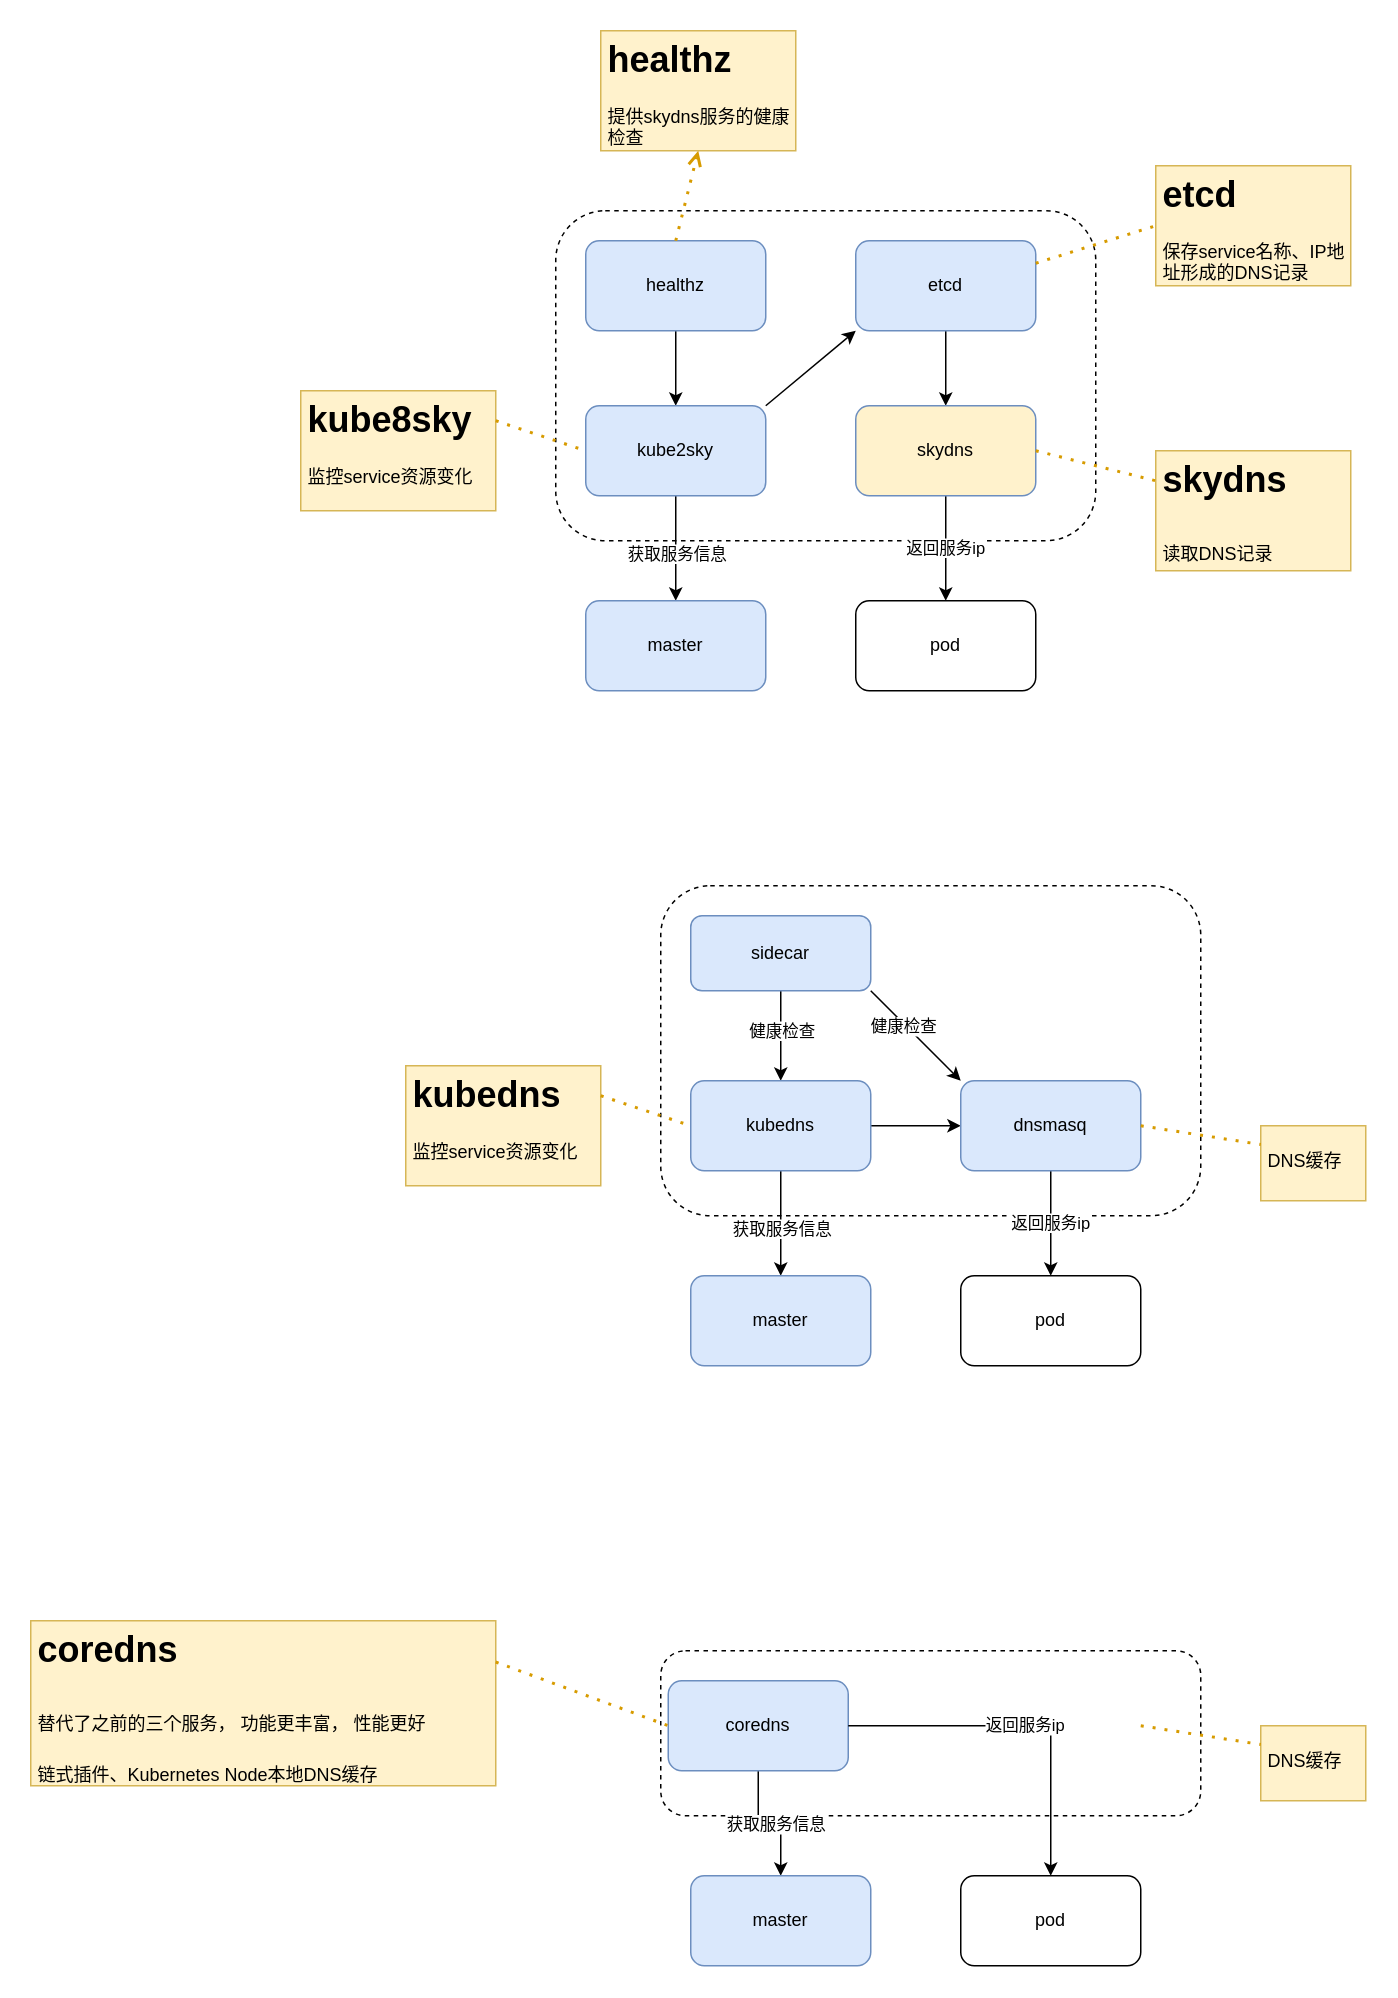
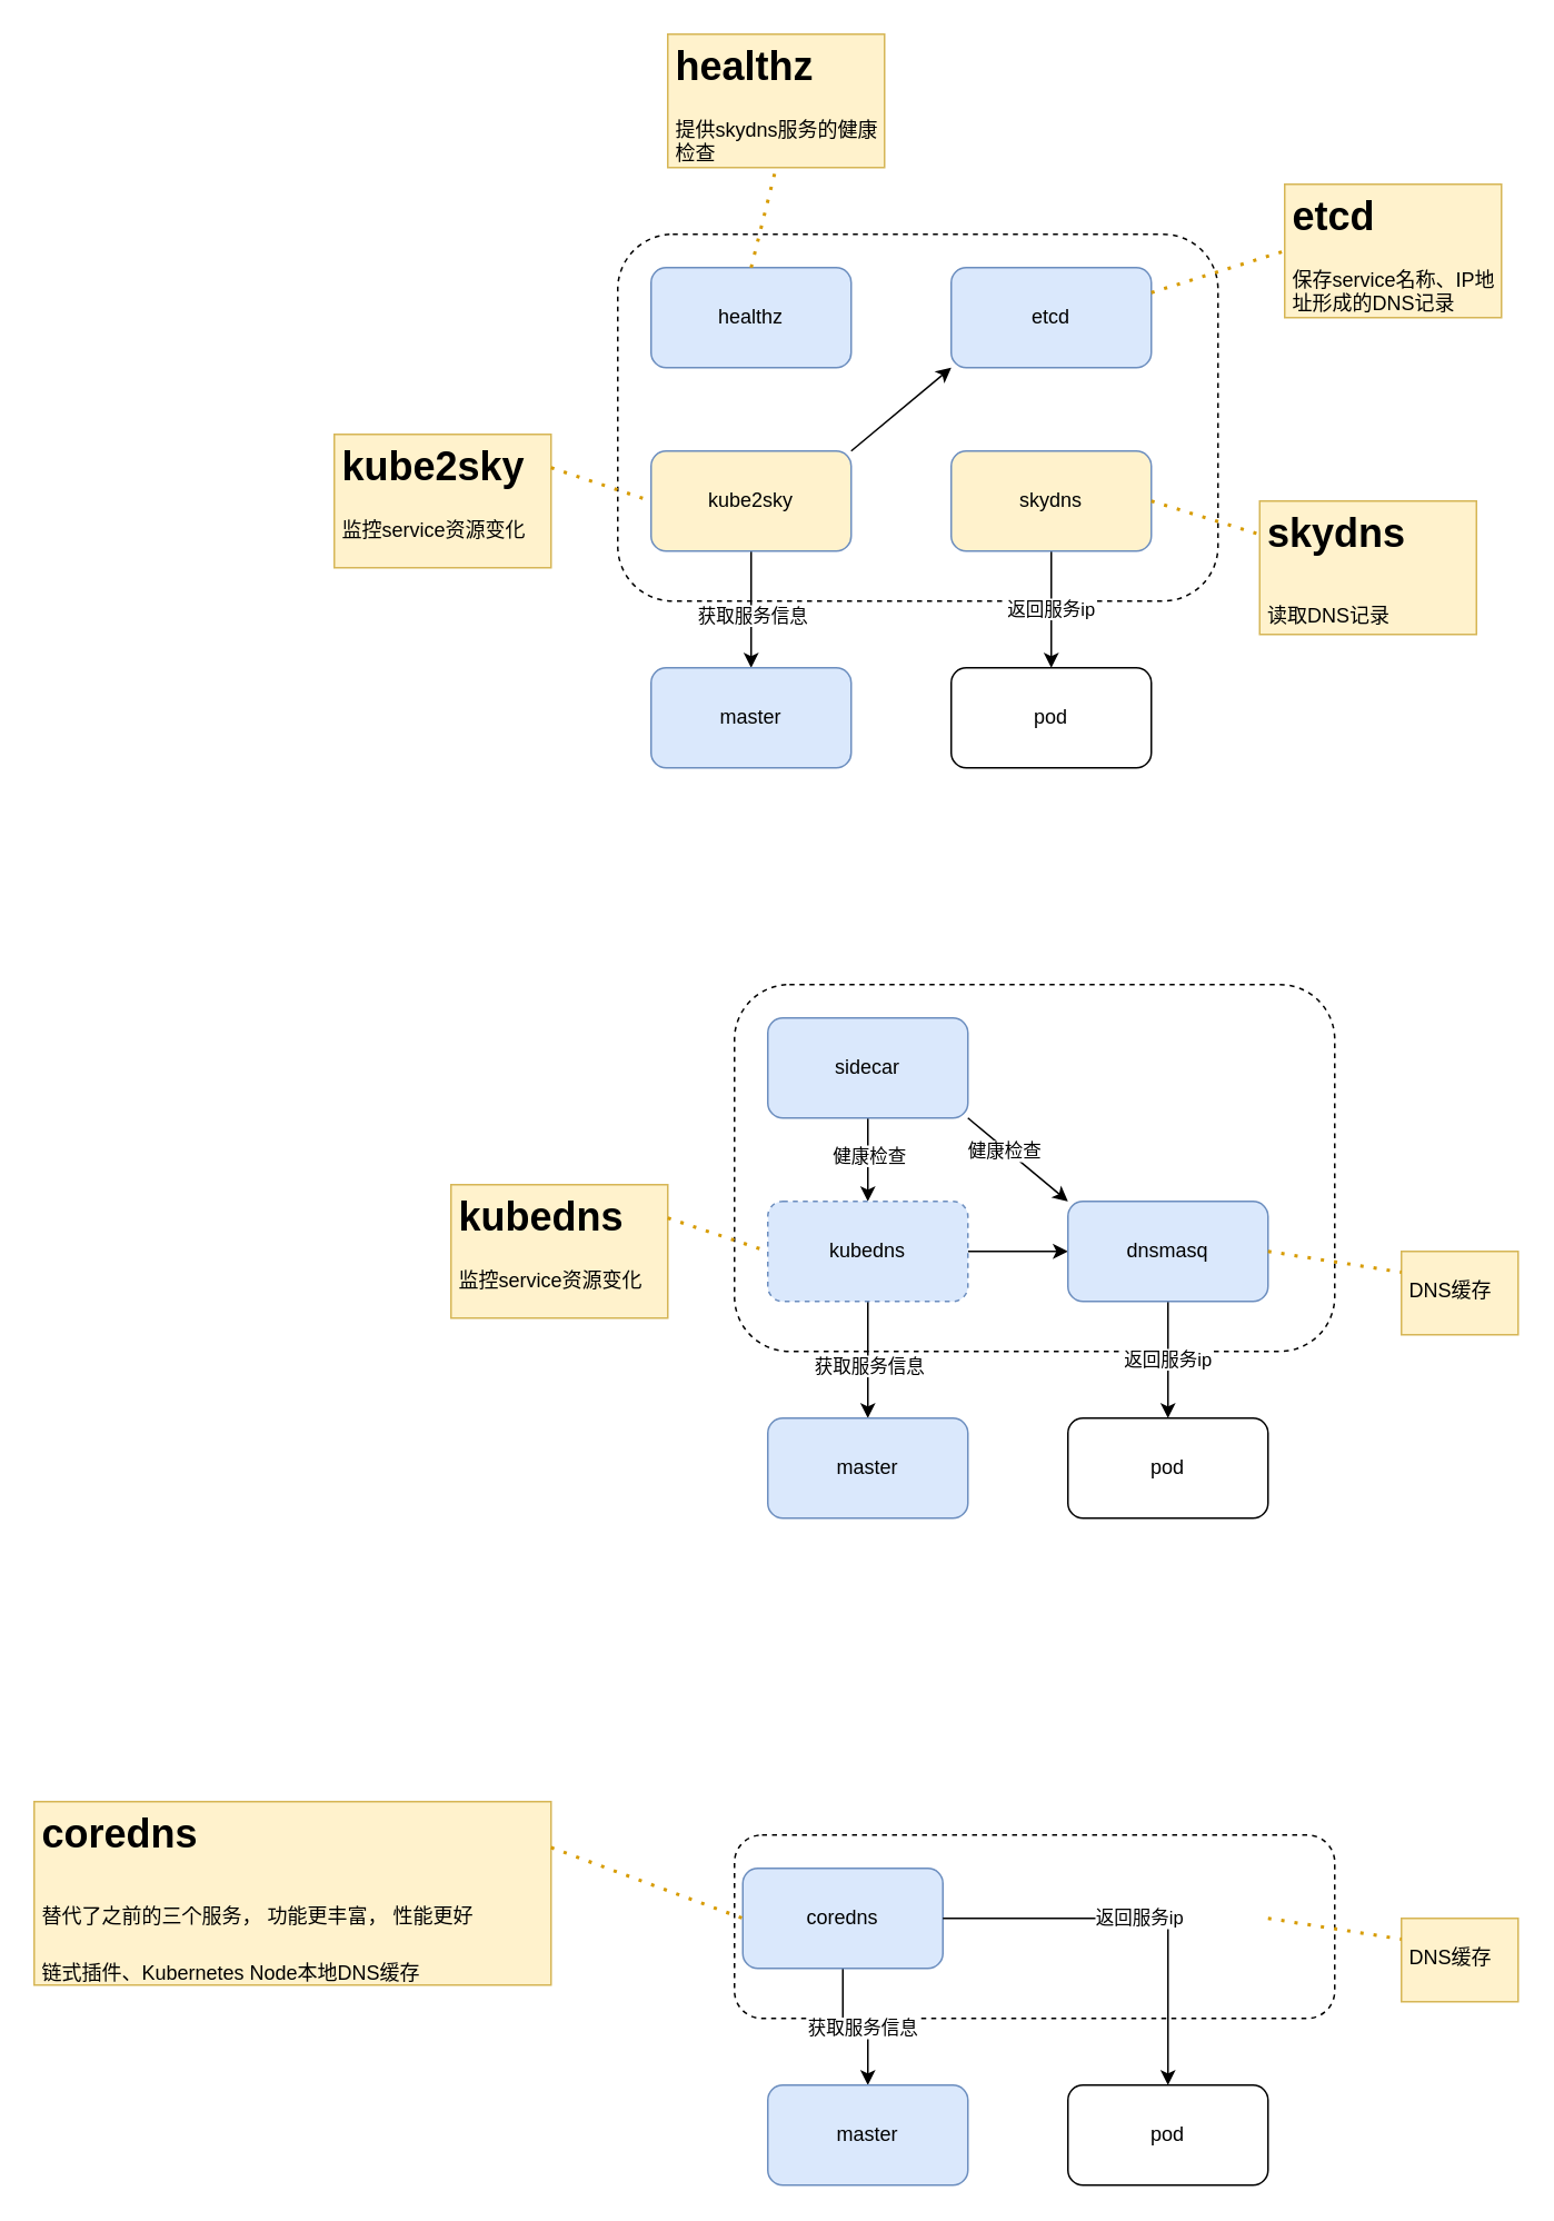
- <mxCell id="18" value="" style="endArrow=open;dashed=1;html=1;dashPattern=1 3;strokeWidth=2;rounded=0;exitX=0.5;exitY=0;exitDx=0;exitDy=0;entryX=0.5;entryY=1;entryDx=0;entryDy=0;fillColor=#ffe6cc;strokeColor=#d79b00;" edge="1" parent="1" source="4" target="17"><mxGeometry width="50" height="50" relative="1" as="geometry"><mxPoint x="420" y="150" as="sourcePoint" /><mxPoint x="470" y="100" as="targetPoint" /></mxGeometry></mxCell>
+ <mxCell id="18" value="" style="endArrow=none;dashed=1;html=1;dashPattern=1 3;strokeWidth=2;rounded=0;exitX=0.5;exitY=0;exitDx=0;exitDy=0;entryX=0.5;entryY=1;entryDx=0;entryDy=0;fillColor=#ffe6cc;strokeColor=#d79b00;" edge="1" parent="1" source="4" target="17"><mxGeometry width="50" height="50" relative="1" as="geometry"><mxPoint x="420" y="150" as="sourcePoint" /><mxPoint x="470" y="100" as="targetPoint" /></mxGeometry></mxCell>
- <mxCell id="3" style="edgeStyle=orthogonalEdgeStyle;rounded=0;orthogonalLoop=1;jettySize=auto;html=1;exitX=0.5;exitY=1;exitDx=0;exitDy=0;entryX=0.5;entryY=0;entryDx=0;entryDy=0;" edge="1" parent="1" source="4" target="10"><mxGeometry relative="1" as="geometry" /></mxCell>
- <mxCell id="5" style="edgeStyle=orthogonalEdgeStyle;rounded=0;orthogonalLoop=1;jettySize=auto;html=1;exitX=0.5;exitY=1;exitDx=0;exitDy=0;entryX=0.5;entryY=0;entryDx=0;entryDy=0;" edge="1" parent="1" source="6" target="12"><mxGeometry relative="1" as="geometry" /></mxCell>
- <mxCell id="13" value="&lt;h1&gt;kube8sky&lt;/h1&gt;&lt;p&gt;监控service资源变化&lt;/p&gt;" style="text;html=1;strokeColor=#d6b656;fillColor=#fff2cc;spacing=5;spacingTop=-20;whiteSpace=wrap;overflow=hidden;rounded=0;" vertex="1" parent="1"><mxGeometry x="200" y="260" width="130" height="80" as="geometry" /></mxCell>
+ <mxCell id="13" value="&lt;h1&gt;kube2sky&lt;/h1&gt;&lt;p&gt;监控service资源变化&lt;/p&gt;" style="text;html=1;strokeColor=#d6b656;fillColor=#fff2cc;spacing=5;spacingTop=-20;whiteSpace=wrap;overflow=hidden;rounded=0;" vertex="1" parent="1"><mxGeometry x="200" y="260" width="130" height="80" as="geometry" /></mxCell>
- <mxCell id="10" value="kube2sky" style="rounded=1;whiteSpace=wrap;html=1;fillColor=#dae8fc;strokeColor=#6c8ebf;" vertex="1" parent="1"><mxGeometry x="390" y="270" width="120" height="60" as="geometry" /></mxCell>
+ <mxCell id="10" value="kube2sky" style="rounded=1;whiteSpace=wrap;html=1;fillColor=#fff2cc;strokeColor=#6c8ebf;" vertex="1" parent="1"><mxGeometry x="390" y="270" width="120" height="60" as="geometry" /></mxCell>
- <mxCell id="14" value="&lt;h1&gt;skydns&lt;/h1&gt;&lt;h1&gt;&lt;span style=&quot;font-size: 12px; font-weight: 400;&quot;&gt;读取DNS记录&lt;/span&gt;&lt;/h1&gt;" style="text;html=1;strokeColor=#d6b656;fillColor=#fff2cc;spacing=5;spacingTop=-20;whiteSpace=wrap;overflow=hidden;rounded=0;" vertex="1" parent="1"><mxGeometry x="770" y="300" width="130" height="80" as="geometry" /></mxCell>
+ <mxCell id="14" value="&lt;h1&gt;skydns&lt;/h1&gt;&lt;h1&gt;&lt;span style=&quot;font-size: 12px; font-weight: 400;&quot;&gt;读取DNS记录&lt;/span&gt;&lt;/h1&gt;" style="text;html=1;strokeColor=#d6b656;fillColor=#fff2cc;spacing=5;spacingTop=-20;whiteSpace=wrap;overflow=hidden;rounded=0;" vertex="1" parent="1"><mxGeometry x="755" y="300" width="130" height="80" as="geometry" /></mxCell>
- <mxCell id="28" value="sidecar" style="rounded=1;whiteSpace=wrap;html=1;fillColor=#dae8fc;strokeColor=#6c8ebf;" vertex="1" parent="1"><mxGeometry x="460" y="610" width="120" height="50" as="geometry" /></mxCell>
+ <mxCell id="28" value="sidecar" style="rounded=1;whiteSpace=wrap;html=1;fillColor=#dae8fc;strokeColor=#6c8ebf;" vertex="1" parent="1"><mxGeometry x="460" y="610" width="120" height="60" as="geometry" /></mxCell>
- <mxCell id="32" value="kubedns" style="rounded=1;whiteSpace=wrap;html=1;fillColor=#dae8fc;strokeColor=#6c8ebf;" vertex="1" parent="1"><mxGeometry x="460" y="720" width="120" height="60" as="geometry" /></mxCell>
+ <mxCell id="32" value="kubedns" style="rounded=1;whiteSpace=wrap;html=1;fillColor=#dae8fc;strokeColor=#6c8ebf;dashed=1;" vertex="1" parent="1"><mxGeometry x="460" y="720" width="120" height="60" as="geometry" /></mxCell>
